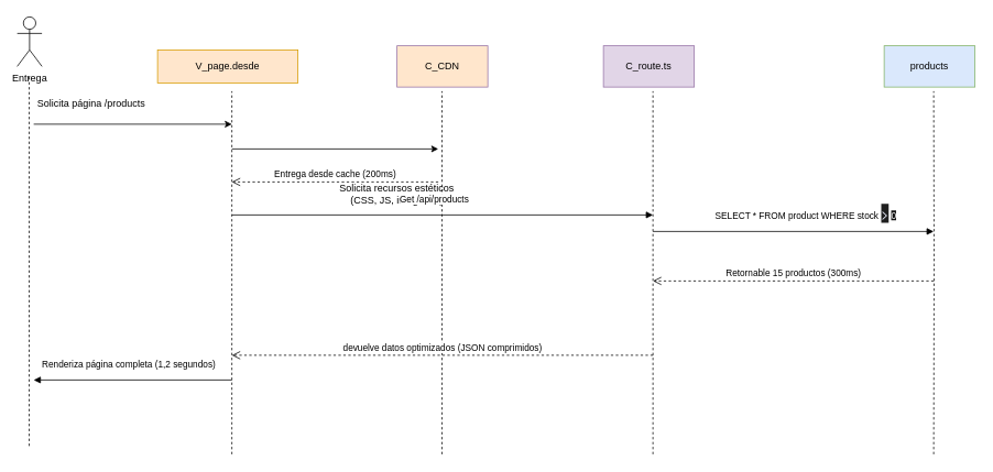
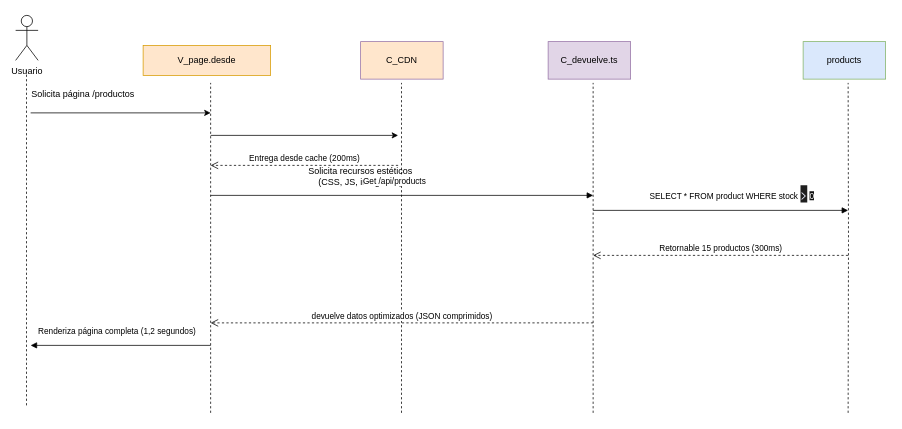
- <mxCell id="13" value="C_route.ts" style="html=1;whiteSpace=wrap;fillColor=#e1d5e7;strokeColor=#9673a6;" vertex="1" parent="1"><mxGeometry x="730" y="55" width="110" height="50" as="geometry" /></mxCell>
+ <mxCell id="13" value="C_devuelve.ts" style="html=1;whiteSpace=wrap;fillColor=#e1d5e7;strokeColor=#9673a6;" vertex="1" parent="1"><mxGeometry x="730" y="55" width="110" height="50" as="geometry" /></mxCell>
- <mxCell id="2" value="Entrega" style="shape=umlActor;verticalLabelPosition=bottom;verticalAlign=top;html=1;labelPosition=center;align=center;" vertex="1" parent="1"><mxGeometry x="20" y="20" width="30" height="60" as="geometry" /></mxCell>
+ <mxCell id="2" value="Usuario" style="shape=umlActor;verticalLabelPosition=bottom;verticalAlign=top;html=1;labelPosition=center;align=center;" vertex="1" parent="1"><mxGeometry x="20" y="20" width="30" height="60" as="geometry" /></mxCell>
- <mxCell id="5" value="Solicita página /products" style="text;html=1;align=center;verticalAlign=middle;whiteSpace=wrap;rounded=0;" vertex="1" parent="1"><mxGeometry x="40" y="110" width="140" height="30" as="geometry" /></mxCell>
+ <mxCell id="5" value="Solicita página /productos" style="text;html=1;align=center;verticalAlign=middle;whiteSpace=wrap;rounded=0;" vertex="1" parent="1"><mxGeometry x="40" y="110" width="140" height="30" as="geometry" /></mxCell>
